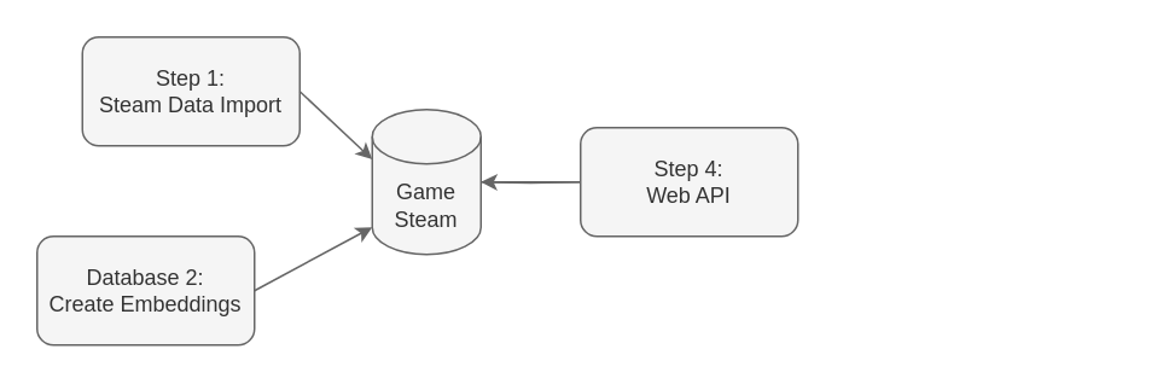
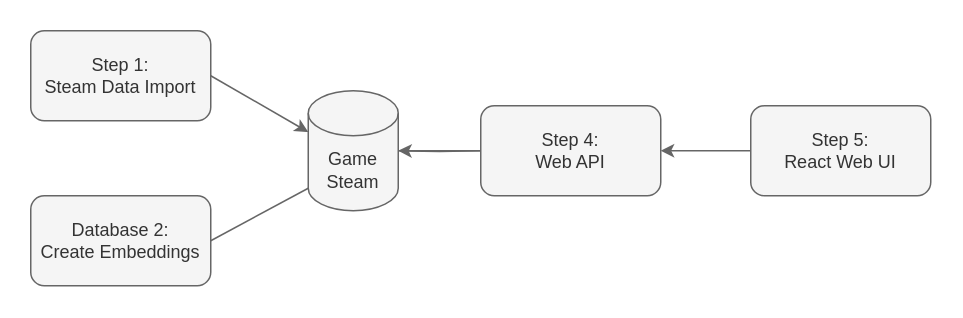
- <mxCell id="3" value="Step 1:&lt;br&gt;Steam Data Import" style="rounded=1;whiteSpace=wrap;html=1;fillColor=#f5f5f5;fontColor=#333333;strokeColor=#666666;" vertex="1" parent="1"><mxGeometry x="45" y="20" width="120" height="60" as="geometry" /></mxCell>
+ <mxCell id="3" value="Step 1:&lt;br&gt;Steam Data Import" style="rounded=1;whiteSpace=wrap;html=1;fillColor=#f5f5f5;fontColor=#333333;strokeColor=#666666;" vertex="1" parent="1"><mxGeometry x="20" y="20" width="120" height="60" as="geometry" /></mxCell>
+ <mxCell id="11" value="" style="endArrow=classic;html=1;rounded=0;exitX=0;exitY=0.5;exitDx=0;exitDy=0;entryX=1;entryY=0.5;entryDx=0;entryDy=0;fillColor=#f5f5f5;strokeColor=#666666;" edge="1" parent="1" source="10" target="8"><mxGeometry width="50" height="50" relative="1" as="geometry"><mxPoint x="520" y="230" as="sourcePoint" /><mxPoint x="570" y="180" as="targetPoint" /></mxGeometry></mxCell>
+ <mxCell id="10" value="Step 5:&lt;br&gt;React Web UI" style="rounded=1;whiteSpace=wrap;html=1;fillColor=#f5f5f5;fontColor=#333333;strokeColor=#666666;" vertex="1" parent="1"><mxGeometry x="500" y="70" width="120" height="60" as="geometry" /></mxCell>
- <mxCell id="6" value="" style="endArrow=classic;html=1;rounded=0;exitX=1;exitY=0.5;exitDx=0;exitDy=0;entryX=0;entryY=1;entryDx=0;entryDy=-15;entryPerimeter=0;fillColor=#f5f5f5;strokeColor=#666666;" edge="1" parent="1" source="4" target="2"><mxGeometry width="50" height="50" relative="1" as="geometry"><mxPoint x="150" y="260" as="sourcePoint" /><mxPoint x="200" y="210" as="targetPoint" /></mxGeometry></mxCell>
+ <mxCell id="6" value="" style="endArrow=none;html=1;rounded=0;exitX=1;exitY=0.5;exitDx=0;exitDy=0;entryX=0;entryY=1;entryDx=0;entryDy=-15;entryPerimeter=0;fillColor=#f5f5f5;strokeColor=#666666;" edge="1" parent="1" source="4" target="2"><mxGeometry width="50" height="50" relative="1" as="geometry"><mxPoint x="150" y="260" as="sourcePoint" /><mxPoint x="200" y="210" as="targetPoint" /></mxGeometry></mxCell>
